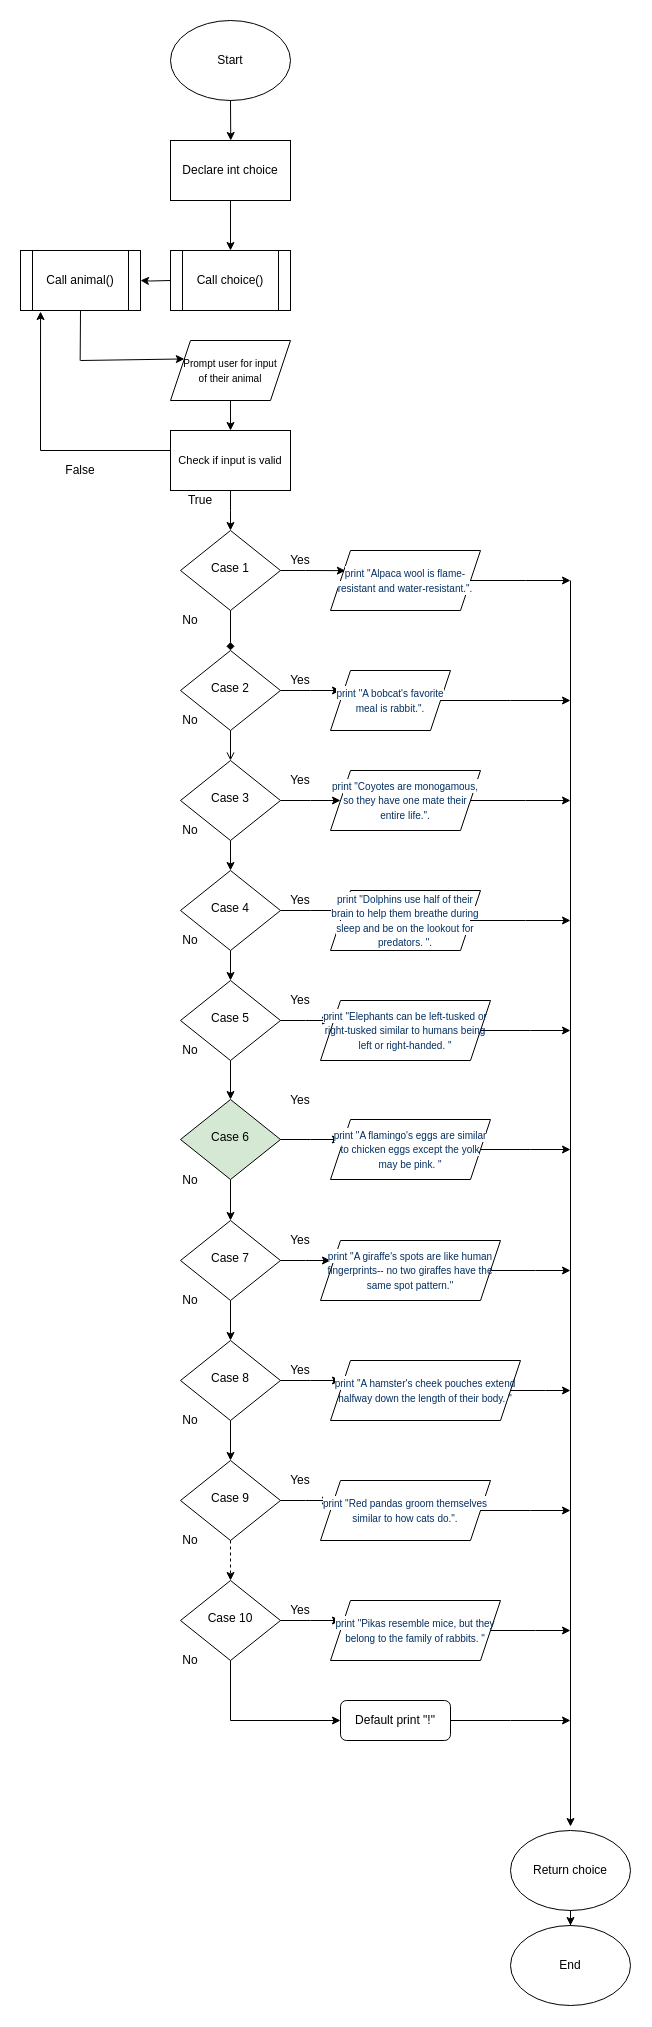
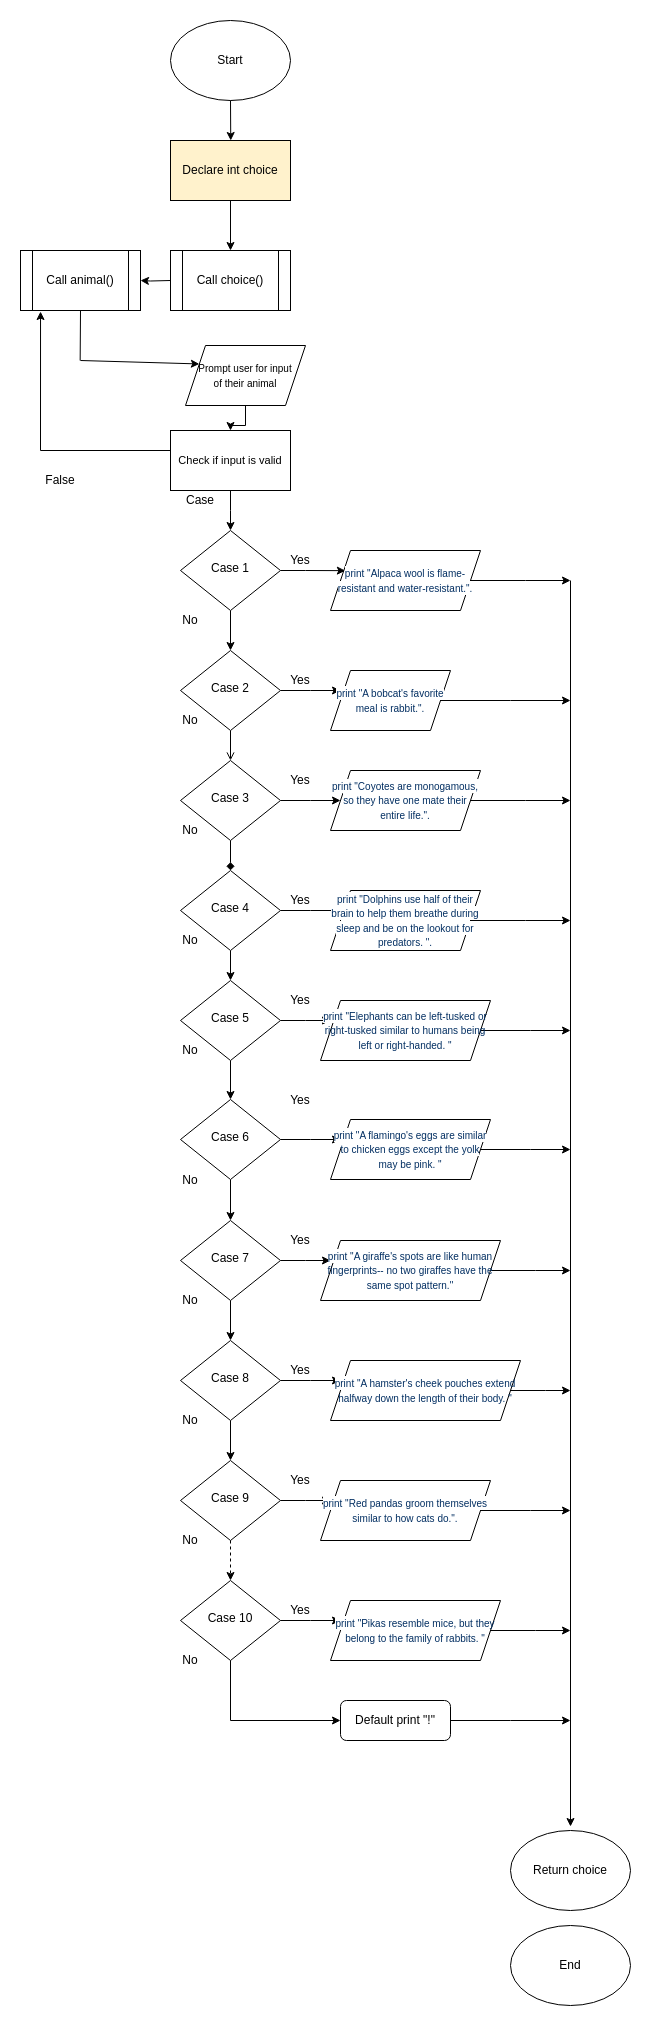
- <mxCell id="12" value="Declare int choice" style="rounded=0;whiteSpace=wrap;html=1;" parent="1" vertex="1"><mxGeometry x="170" y="140" width="120" height="60" as="geometry" /></mxCell>
+ <mxCell id="12" value="Declare int choice" style="rounded=0;whiteSpace=wrap;html=1;fillColor=#fff2cc;" parent="1" vertex="1"><mxGeometry x="170" y="140" width="120" height="60" as="geometry" /></mxCell>
- <mxCell id="19" value="&lt;font style=&quot;font-size: 10px&quot;&gt;Prompt user for input&lt;br&gt;of their animal&lt;br&gt;&lt;/font&gt;" style="shape=parallelogram;perimeter=parallelogramPerimeter;whiteSpace=wrap;html=1;fixedSize=1;" parent="1" vertex="1"><mxGeometry x="170" y="340" width="120" height="60" as="geometry" /></mxCell>
+ <mxCell id="19" value="&lt;font style=&quot;font-size: 10px&quot;&gt;Prompt user for input&lt;br&gt;of their animal&lt;br&gt;&lt;/font&gt;" style="shape=parallelogram;perimeter=parallelogramPerimeter;whiteSpace=wrap;html=1;fixedSize=1;" parent="1" vertex="1"><mxGeometry x="185" y="345" width="120" height="60" as="geometry" /></mxCell>
- <mxCell id="22" value="False" style="text;html=1;strokeColor=none;fillColor=none;align=center;verticalAlign=middle;whiteSpace=wrap;rounded=0;" parent="1" vertex="1"><mxGeometry x="60" y="460" width="40" height="20" as="geometry" /></mxCell>
+ <mxCell id="22" value="False" style="text;html=1;strokeColor=none;fillColor=none;align=center;verticalAlign=middle;whiteSpace=wrap;rounded=0;" parent="1" vertex="1"><mxGeometry x="40" y="470" width="40" height="20" as="geometry" /></mxCell>
- <mxCell id="23" value="True" style="text;html=1;strokeColor=none;fillColor=none;align=center;verticalAlign=middle;whiteSpace=wrap;rounded=0;" parent="1" vertex="1"><mxGeometry x="180" y="490" width="40" height="20" as="geometry" /></mxCell>
+ <mxCell id="23" value="Case" style="text;html=1;strokeColor=none;fillColor=none;align=center;verticalAlign=middle;whiteSpace=wrap;rounded=0;" parent="1" vertex="1"><mxGeometry x="180" y="490" width="40" height="20" as="geometry" /></mxCell>
- <mxCell id="2" value="" style="edgeStyle=orthogonalEdgeStyle;rounded=0;orthogonalLoop=1;jettySize=auto;html=1;endArrow=diamond;" parent="1" source="4" target="8" edge="1"><mxGeometry relative="1" as="geometry" /></mxCell>
+ <mxCell id="2" value="" style="edgeStyle=orthogonalEdgeStyle;rounded=0;orthogonalLoop=1;jettySize=auto;html=1;" parent="1" source="4" target="8" edge="1"><mxGeometry relative="1" as="geometry" /></mxCell>
- <mxCell id="27" value="" style="edgeStyle=orthogonalEdgeStyle;rounded=0;orthogonalLoop=1;jettySize=auto;html=1;" parent="1" source="29" target="32" edge="1"><mxGeometry relative="1" as="geometry" /></mxCell>
+ <mxCell id="27" value="" style="edgeStyle=orthogonalEdgeStyle;rounded=0;orthogonalLoop=1;jettySize=auto;html=1;endArrow=diamond;" parent="1" source="29" target="32" edge="1"><mxGeometry relative="1" as="geometry" /></mxCell>
- <mxCell id="40" value="Case 6" style="rhombus;whiteSpace=wrap;html=1;shadow=0;fontFamily=Helvetica;fontSize=12;align=center;strokeWidth=1;spacing=6;spacingTop=-4;fillColor=#d5e8d4;" parent="1" vertex="1"><mxGeometry x="180" y="1099" width="100" height="80" as="geometry" /></mxCell>
+ <mxCell id="40" value="Case 6" style="rhombus;whiteSpace=wrap;html=1;shadow=0;fontFamily=Helvetica;fontSize=12;align=center;strokeWidth=1;spacing=6;spacingTop=-4;" parent="1" vertex="1"><mxGeometry x="180" y="1099" width="100" height="80" as="geometry" /></mxCell>
- <mxCell id="72" style="edgeStyle=orthogonalEdgeStyle;rounded=0;orthogonalLoop=1;jettySize=auto;html=1;strokeColor=#000000;" parent="1" source="73" target="74" edge="1"><mxGeometry relative="1" as="geometry" /></mxCell>
